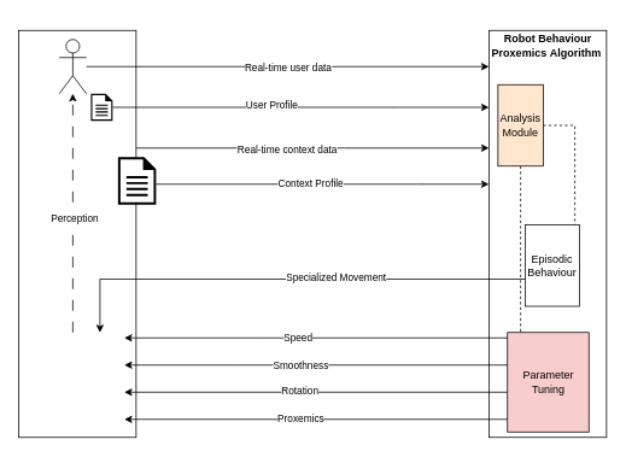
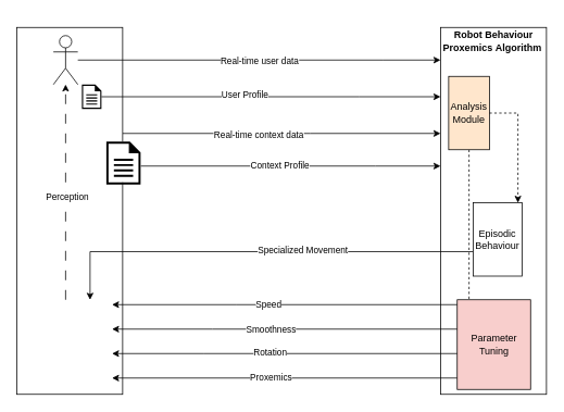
- <mxCell id="29" style="edgeStyle=orthogonalEdgeStyle;rounded=0;orthogonalLoop=1;jettySize=auto;html=1;dashed=1;endArrow=none;" parent="1" source="28" target="32" edge="1"><mxGeometry relative="1" as="geometry"><Array as="points"><mxPoint x="635" y="138" /></Array></mxGeometry></mxCell>
+ <mxCell id="29" style="edgeStyle=orthogonalEdgeStyle;rounded=0;orthogonalLoop=1;jettySize=auto;html=1;dashed=1;" parent="1" source="28" target="32" edge="1"><mxGeometry relative="1" as="geometry"><Array as="points"><mxPoint x="635" y="138" /></Array></mxGeometry></mxCell>
